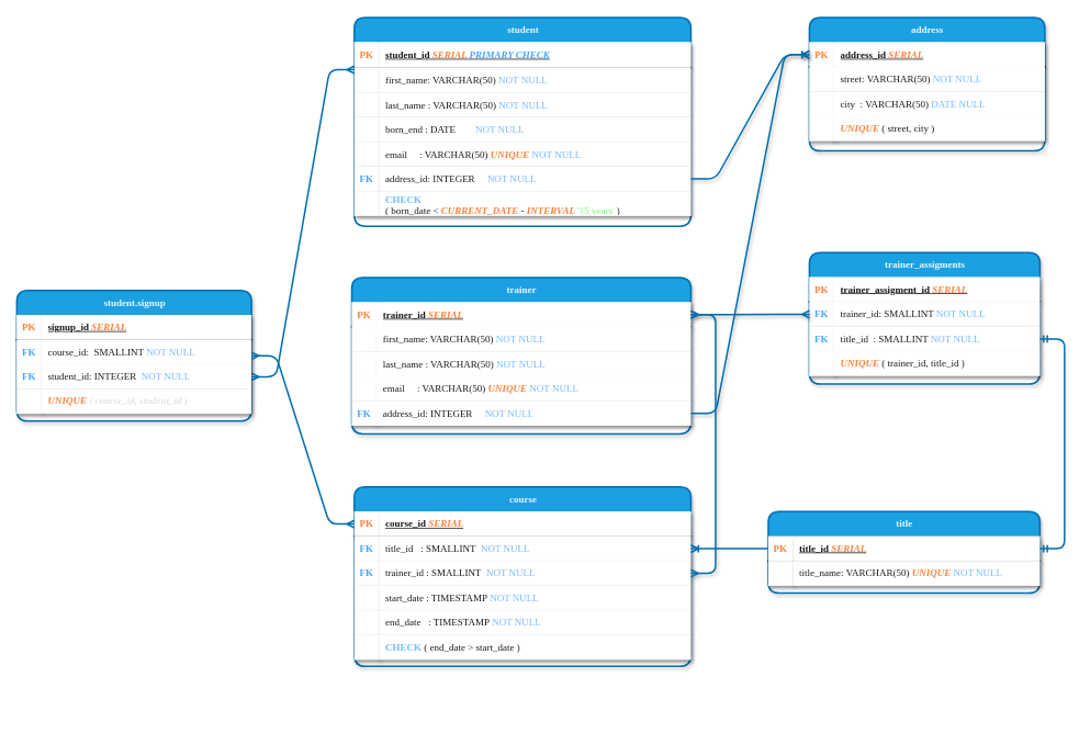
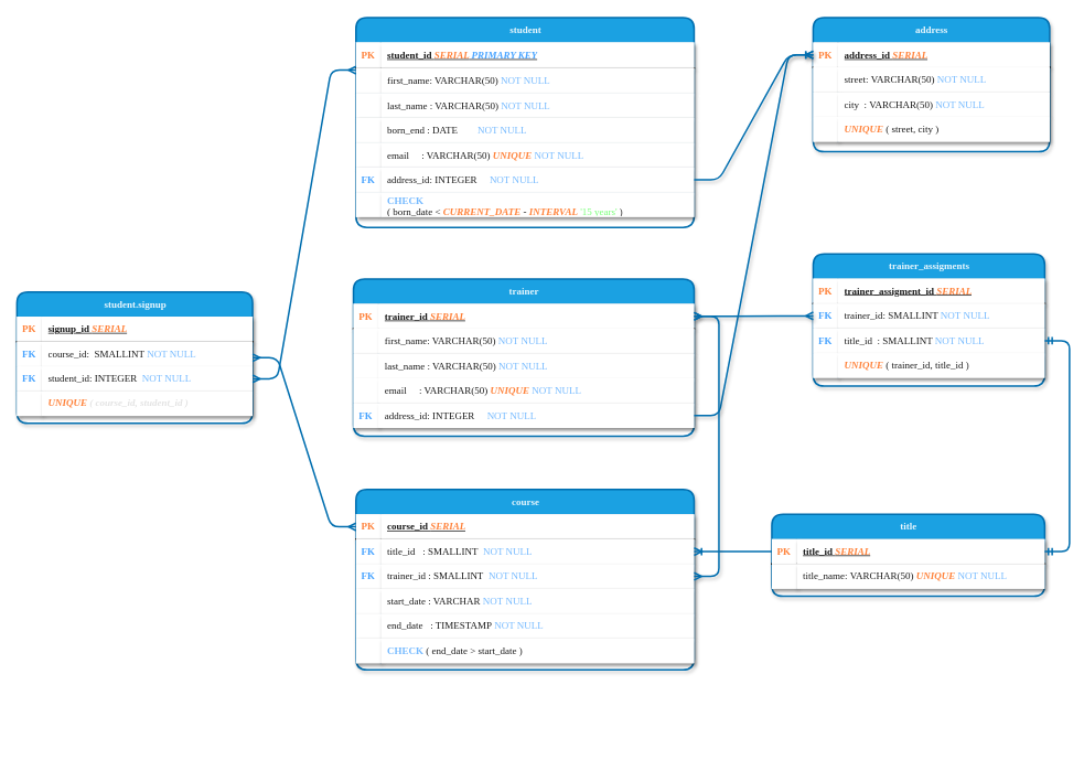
- <mxCell id="50" value="student_id&amp;nbsp;&lt;i style=&quot;&quot;&gt;&lt;font color=&quot;#ff7424&quot;&gt;SERIAL&lt;/font&gt;&lt;font color=&quot;#3399ff&quot;&gt; PRIMARY CHECK&lt;/font&gt;&lt;/i&gt;" style="shape=partialRectangle;connectable=0;top=0;left=0;bottom=0;right=0;align=left;spacingLeft=6;fontStyle=5;overflow=hidden;whiteSpace=wrap;html=1;fontFamily=JetBrains Mono;textShadow=0;textOpacity=90;labelBackgroundColor=none;rounded=1;fontSize=12;strokeWidth=2;shadow=1;swimlaneLine=0;" parent="48" vertex="1"><mxGeometry x="30" width="379" height="31" as="geometry"><mxRectangle width="379" height="31" as="alternateBounds" /></mxGeometry></mxCell>
+ <mxCell id="50" value="student_id&amp;nbsp;&lt;i style=&quot;&quot;&gt;&lt;font color=&quot;#ff7424&quot;&gt;SERIAL&lt;/font&gt;&lt;font color=&quot;#3399ff&quot;&gt; PRIMARY KEY&lt;/font&gt;&lt;/i&gt;" style="shape=partialRectangle;connectable=0;top=0;left=0;bottom=0;right=0;align=left;spacingLeft=6;fontStyle=5;overflow=hidden;whiteSpace=wrap;html=1;fontFamily=JetBrains Mono;textShadow=0;textOpacity=90;labelBackgroundColor=none;rounded=1;fontSize=12;strokeWidth=2;shadow=1;swimlaneLine=0;" parent="48" vertex="1"><mxGeometry x="30" width="379" height="31" as="geometry"><mxRectangle width="379" height="31" as="alternateBounds" /></mxGeometry></mxCell>
- <mxCell id="11" value="city&amp;nbsp; : VARCHAR(50) &lt;font color=&quot;#66b2ff&quot;&gt;DATE NULL&lt;/font&gt;" style="shape=partialRectangle;connectable=0;top=0;left=0;bottom=0;right=0;align=left;spacingLeft=6;overflow=hidden;whiteSpace=wrap;html=1;fontFamily=JetBrains Mono;textShadow=0;textOpacity=90;labelBackgroundColor=none;rounded=1;fontSize=12;strokeWidth=2;shadow=1;swimlaneLine=0;" parent="9" vertex="1"><mxGeometry x="30" width="256" height="30" as="geometry"><mxRectangle width="256" height="30" as="alternateBounds" /></mxGeometry></mxCell>
+ <mxCell id="11" value="city&amp;nbsp; : VARCHAR(50) &lt;font color=&quot;#66b2ff&quot;&gt;NOT NULL&lt;/font&gt;" style="shape=partialRectangle;connectable=0;top=0;left=0;bottom=0;right=0;align=left;spacingLeft=6;overflow=hidden;whiteSpace=wrap;html=1;fontFamily=JetBrains Mono;textShadow=0;textOpacity=90;labelBackgroundColor=none;rounded=1;fontSize=12;strokeWidth=2;shadow=1;swimlaneLine=0;" parent="9" vertex="1"><mxGeometry x="30" width="256" height="30" as="geometry"><mxRectangle width="256" height="30" as="alternateBounds" /></mxGeometry></mxCell>
- <mxCell id="27" value="start_date : TIMESTAMP&amp;nbsp;&lt;font color=&quot;#66b2ff&quot;&gt;NOT NULL&lt;/font&gt;" style="shape=partialRectangle;connectable=0;top=0;left=0;bottom=0;right=0;align=left;spacingLeft=6;overflow=hidden;whiteSpace=wrap;html=1;fontFamily=JetBrains Mono;textShadow=0;textOpacity=90;labelBackgroundColor=none;rounded=1;fontSize=12;strokeWidth=2;shadow=1;swimlaneLine=0;" parent="25" vertex="1"><mxGeometry x="30" width="379" height="30" as="geometry"><mxRectangle width="379" height="30" as="alternateBounds" /></mxGeometry></mxCell>
+ <mxCell id="27" value="start_date : VARCHAR&amp;nbsp;&lt;font color=&quot;#66b2ff&quot;&gt;NOT NULL&lt;/font&gt;" style="shape=partialRectangle;connectable=0;top=0;left=0;bottom=0;right=0;align=left;spacingLeft=6;overflow=hidden;whiteSpace=wrap;html=1;fontFamily=JetBrains Mono;textShadow=0;textOpacity=90;labelBackgroundColor=none;rounded=1;fontSize=12;strokeWidth=2;shadow=1;swimlaneLine=0;" parent="25" vertex="1"><mxGeometry x="30" width="379" height="30" as="geometry"><mxRectangle width="379" height="30" as="alternateBounds" /></mxGeometry></mxCell>
